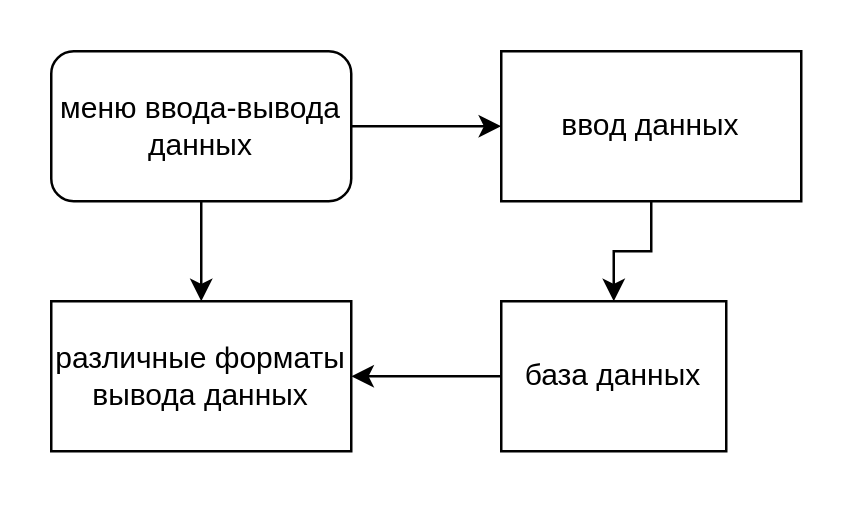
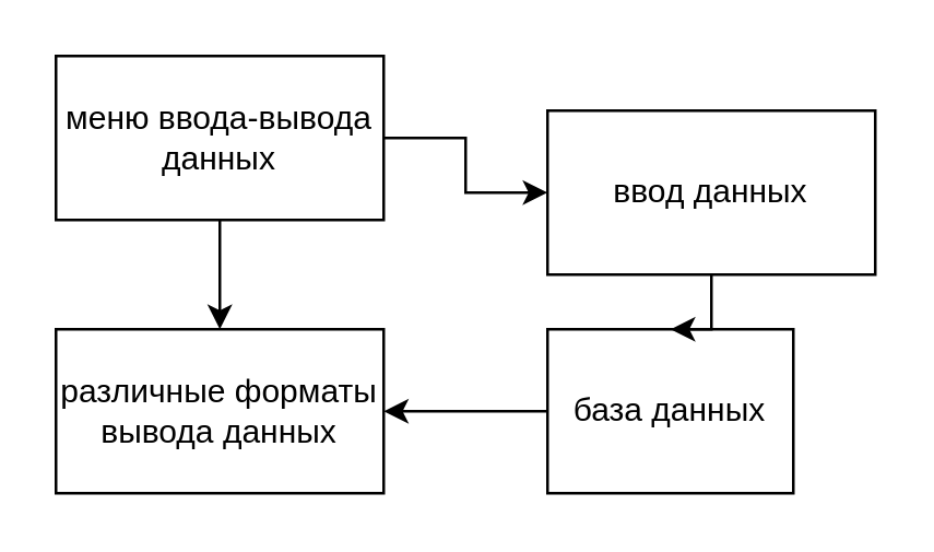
- <mxCell id="4" value="меню ввода-вывода&lt;br&gt;данных" style="whiteSpace=wrap;html=1;rounded=1;" vertex="1" parent="1"><mxGeometry x="20" y="20" width="120" height="60" as="geometry" /></mxCell>
+ <mxCell id="4" value="меню ввода-вывода&lt;br&gt;данных" style="rounded=0;whiteSpace=wrap;html=1;" vertex="1" parent="1"><mxGeometry x="20" y="20" width="120" height="60" as="geometry" /></mxCell>
- <mxCell id="9" value="ввод данных" style="rounded=0;whiteSpace=wrap;html=1;" vertex="1" parent="1"><mxGeometry x="200" y="20" width="120" height="60" as="geometry" /></mxCell>
+ <mxCell id="9" value="ввод данных" style="rounded=0;whiteSpace=wrap;html=1;" vertex="1" parent="1"><mxGeometry x="200" y="40" width="120" height="60" as="geometry" /></mxCell>
